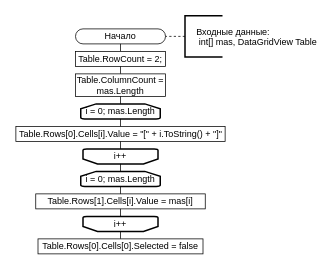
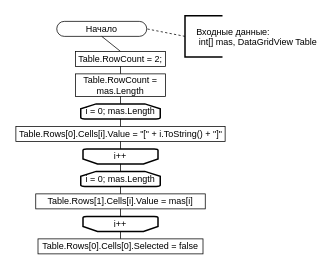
- <mxCell id="2" value="Начало" style="rounded=1;whiteSpace=wrap;html=1;arcSize=50;" vertex="1" parent="1"><mxGeometry x="100" y="38" width="120" height="20" as="geometry" /></mxCell>
+ <mxCell id="2" value="Начало" style="rounded=1;whiteSpace=wrap;html=1;arcSize=50;" vertex="1" parent="1"><mxGeometry x="75" y="28" width="120" height="20" as="geometry" /></mxCell>
- <mxCell id="8" value="Table.ColumnCount = mas.Length" style="rounded=0;whiteSpace=wrap;html=1;" vertex="1" parent="1"><mxGeometry x="100" y="98" width="120" height="30" as="geometry" /></mxCell>
+ <mxCell id="8" value="Table.RowCount = mas.Length" style="rounded=0;whiteSpace=wrap;html=1;" vertex="1" parent="1"><mxGeometry x="100" y="98" width="120" height="30" as="geometry" /></mxCell>
